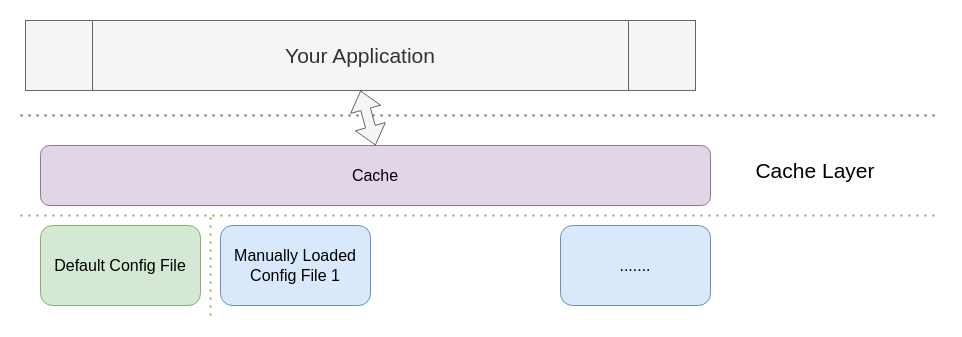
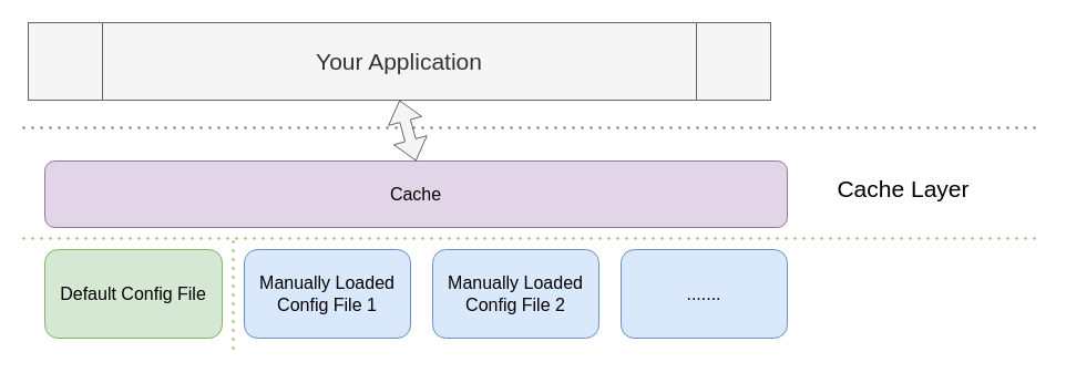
+ <mxCell id="4" value="Manually Loaded&lt;br style=&quot;border-color: var(--border-color);&quot;&gt;Config File 2" style="rounded=1;whiteSpace=wrap;html=1;fontSize=16;fillColor=#dae8fc;strokeColor=#6c8ebf;" parent="1" vertex="1"><mxGeometry x="390" y="225" width="150" height="80" as="geometry" /></mxCell>
